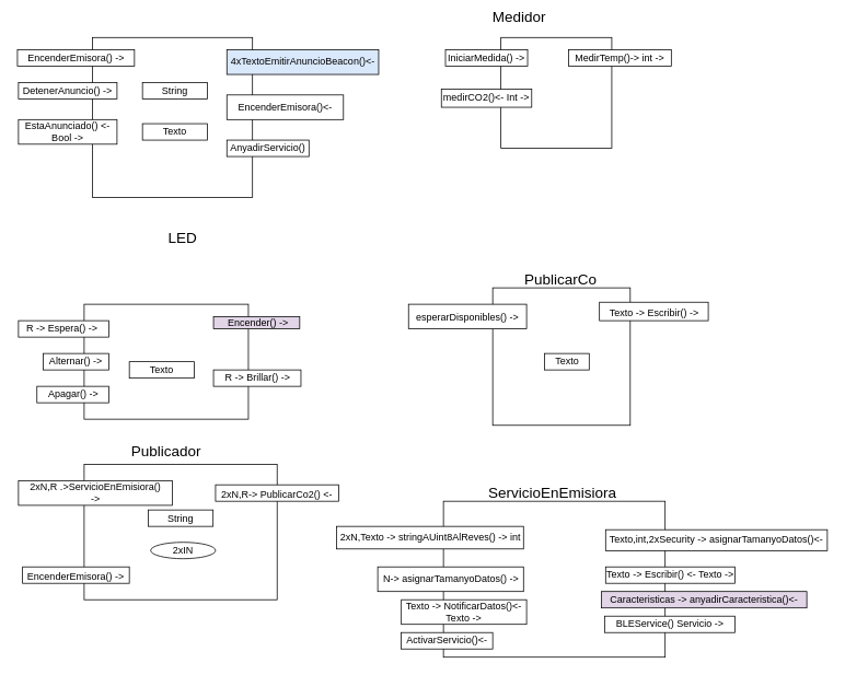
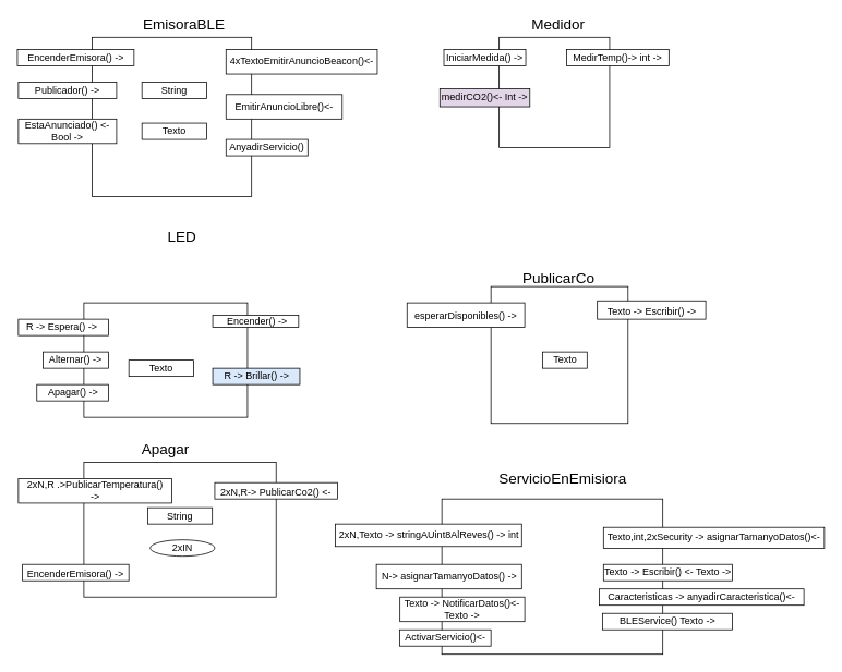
- <mxCell id="18" value="&lt;font style=&quot;font-size: 18px&quot;&gt;Medidor&lt;/font&gt;" style="text;html=1;strokeColor=none;fillColor=none;align=center;verticalAlign=middle;whiteSpace=wrap;rounded=0;fontSize=12;" parent="1" vertex="1"><mxGeometry x="612" y="10" width="40" height="20" as="geometry" /></mxCell>
+ <mxCell id="18" value="&lt;font style=&quot;font-size: 18px&quot;&gt;Medidor&lt;/font&gt;" style="text;html=1;strokeColor=none;fillColor=none;align=center;verticalAlign=middle;whiteSpace=wrap;rounded=0;fontSize=12;" parent="1" vertex="1"><mxGeometry x="662" y="20" width="40" height="20" as="geometry" /></mxCell>
+ <mxCell id="5" value="EmisoraBLE" style="text;html=1;strokeColor=none;fillColor=none;align=center;verticalAlign=middle;whiteSpace=wrap;rounded=0;fontSize=18;" parent="1" vertex="1"><mxGeometry x="173.25" y="20" width="102.5" height="20" as="geometry" /></mxCell>
- <mxCell id="7" value="4xTextoEmitirAnuncioBeacon()&amp;lt;-" style="rounded=0;whiteSpace=wrap;html=1;fontSize=12;verticalAlign=middle;fillColor=#dae8fc;" parent="1" vertex="1"><mxGeometry x="275.75" y="60" width="184.88" height="30" as="geometry" /></mxCell>
+ <mxCell id="7" value="4xTextoEmitirAnuncioBeacon()&amp;lt;-" style="rounded=0;whiteSpace=wrap;html=1;fontSize=12;verticalAlign=middle;" parent="1" vertex="1"><mxGeometry x="275.75" y="60" width="184.88" height="30" as="geometry" /></mxCell>
- <mxCell id="4" value="DetenerAnuncio() -&amp;gt;" style="rounded=0;whiteSpace=wrap;html=1;" parent="1" vertex="1"><mxGeometry x="22" y="100" width="120" height="20" as="geometry" /></mxCell>
+ <mxCell id="4" value="Publicador() -&amp;gt;" style="rounded=0;whiteSpace=wrap;html=1;" parent="1" vertex="1"><mxGeometry x="22" y="100" width="120" height="20" as="geometry" /></mxCell>
- <mxCell id="20" value="medirCO2()&amp;lt;- Int -&amp;gt;" style="rounded=0;whiteSpace=wrap;html=1;" parent="1" vertex="1"><mxGeometry x="537" y="108" width="110" height="22" as="geometry" /></mxCell>
+ <mxCell id="20" value="medirCO2()&amp;lt;- Int -&amp;gt;" style="rounded=0;whiteSpace=wrap;html=1;fillColor=#e1d5e7;" parent="1" vertex="1"><mxGeometry x="537" y="108" width="110" height="22" as="geometry" /></mxCell>
- <mxCell id="8" value="EncenderEmisora()&amp;lt;-" style="rounded=0;whiteSpace=wrap;html=1;fontSize=12;verticalAlign=middle;" parent="1" vertex="1"><mxGeometry x="275.75" y="115" width="142" height="30" as="geometry" /></mxCell>
+ <mxCell id="8" value="EmitirAnuncioLibre()&amp;lt;-" style="rounded=0;whiteSpace=wrap;html=1;fontSize=12;verticalAlign=middle;" parent="1" vertex="1"><mxGeometry x="275.75" y="115" width="142" height="30" as="geometry" /></mxCell>
- <mxCell id="14" value="&amp;nbsp;Encender() -&amp;gt;" style="rounded=0;whiteSpace=wrap;html=1;fontSize=12;verticalAlign=middle;fillColor=#e1d5e7;" parent="1" vertex="1"><mxGeometry x="259.5" y="385" width="105" height="15" as="geometry" /></mxCell>
+ <mxCell id="14" value="&amp;nbsp;Encender() -&amp;gt;" style="rounded=0;whiteSpace=wrap;html=1;fontSize=12;verticalAlign=middle;" parent="1" vertex="1"><mxGeometry x="259.5" y="385" width="105" height="15" as="geometry" /></mxCell>
- <mxCell id="16" value="R -&amp;gt; Brillar() -&amp;gt;" style="rounded=0;whiteSpace=wrap;html=1;fontSize=12;verticalAlign=middle;" parent="1" vertex="1"><mxGeometry x="259.5" y="450" width="106.5" height="20" as="geometry" /></mxCell>
+ <mxCell id="16" value="R -&amp;gt; Brillar() -&amp;gt;" style="rounded=0;whiteSpace=wrap;html=1;fontSize=12;verticalAlign=middle;fillColor=#dae8fc;" parent="1" vertex="1"><mxGeometry x="259.5" y="450" width="106.5" height="20" as="geometry" /></mxCell>
- <mxCell id="27" value="Publicador" style="text;html=1;strokeColor=none;fillColor=none;align=center;verticalAlign=middle;whiteSpace=wrap;rounded=0;fontSize=18;" parent="1" vertex="1"><mxGeometry x="157" y="540" width="90" height="20" as="geometry" /></mxCell>
+ <mxCell id="27" value="Apagar" style="text;html=1;strokeColor=none;fillColor=none;align=center;verticalAlign=middle;whiteSpace=wrap;rounded=0;fontSize=18;" parent="1" vertex="1"><mxGeometry x="157" y="540" width="90" height="20" as="geometry" /></mxCell>
- <mxCell id="30" value="2xN,R .&amp;gt;ServicioEnEmisiora()&lt;br&gt;-&amp;gt;" style="rounded=0;whiteSpace=wrap;html=1;fontSize=12;" parent="1" vertex="1"><mxGeometry x="22" y="585" width="187.5" height="30" as="geometry" /></mxCell>
+ <mxCell id="30" value="2xN,R .&amp;gt;PublicarTemperatura()&lt;br&gt;-&amp;gt;" style="rounded=0;whiteSpace=wrap;html=1;fontSize=12;" parent="1" vertex="1"><mxGeometry x="22" y="585" width="187.5" height="30" as="geometry" /></mxCell>
- <mxCell id="38" value="&lt;font style=&quot;font-size: 18px&quot;&gt;ServicioEnEmisiora&lt;/font&gt;" style="text;html=1;strokeColor=none;fillColor=none;align=center;verticalAlign=middle;whiteSpace=wrap;rounded=0;" parent="1" vertex="1"><mxGeometry x="619.5" y="590" width="105" height="20" as="geometry" /></mxCell>
+ <mxCell id="38" value="&lt;font style=&quot;font-size: 18px&quot;&gt;ServicioEnEmisiora&lt;/font&gt;" style="text;html=1;strokeColor=none;fillColor=none;align=center;verticalAlign=middle;whiteSpace=wrap;rounded=0;" parent="1" vertex="1"><mxGeometry x="634.5" y="575" width="105" height="20" as="geometry" /></mxCell>
- <mxCell id="44" value="Caracteristicas -&amp;gt; anyadirCaracteristica()&amp;lt;-" style="rounded=0;whiteSpace=wrap;html=1;autosize=1;fillColor=#e1d5e7;" parent="1" vertex="1"><mxGeometry x="732" y="720" width="250" height="20" as="geometry" /></mxCell>
+ <mxCell id="44" value="Caracteristicas -&amp;gt; anyadirCaracteristica()&amp;lt;-" style="rounded=0;whiteSpace=wrap;html=1;autosize=1;" parent="1" vertex="1"><mxGeometry x="732" y="720" width="250" height="20" as="geometry" /></mxCell>
- <mxCell id="46" value="BLEService() Servicio -&amp;gt;" style="rounded=0;whiteSpace=wrap;html=1;" parent="1" vertex="1"><mxGeometry x="735.75" y="750" width="158.75" height="20" as="geometry" /></mxCell>
+ <mxCell id="46" value="BLEService() Texto -&amp;gt;" style="rounded=0;whiteSpace=wrap;html=1;" parent="1" vertex="1"><mxGeometry x="735.75" y="750" width="158.75" height="20" as="geometry" /></mxCell>
